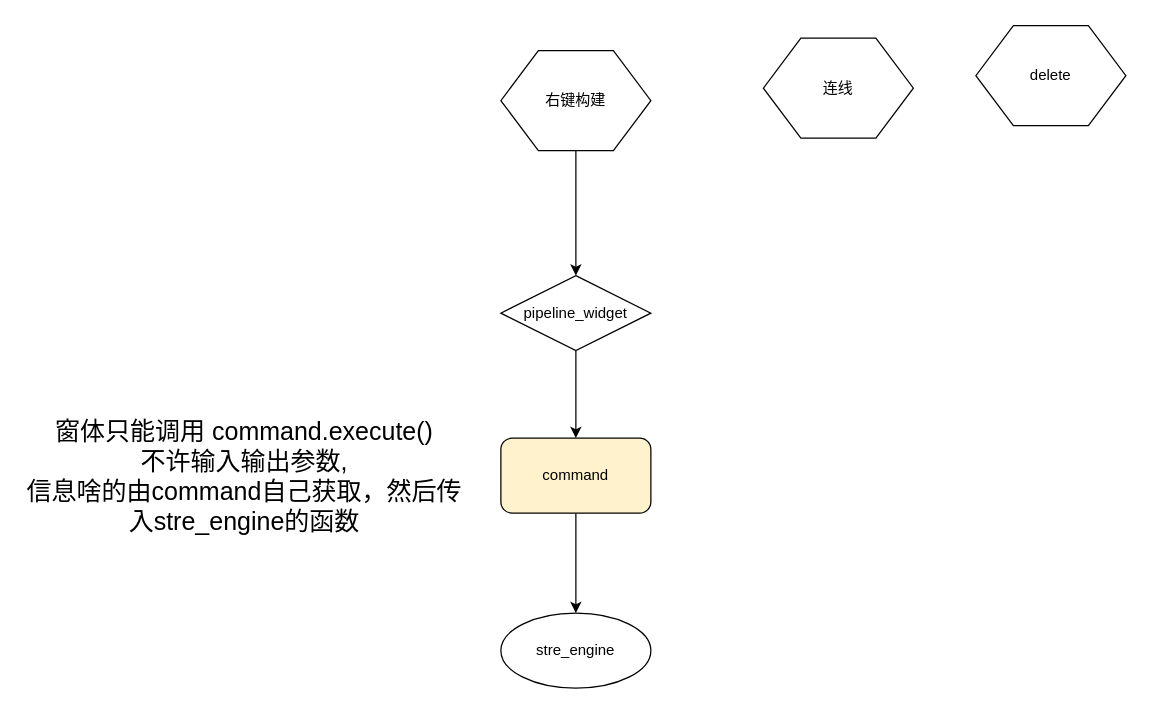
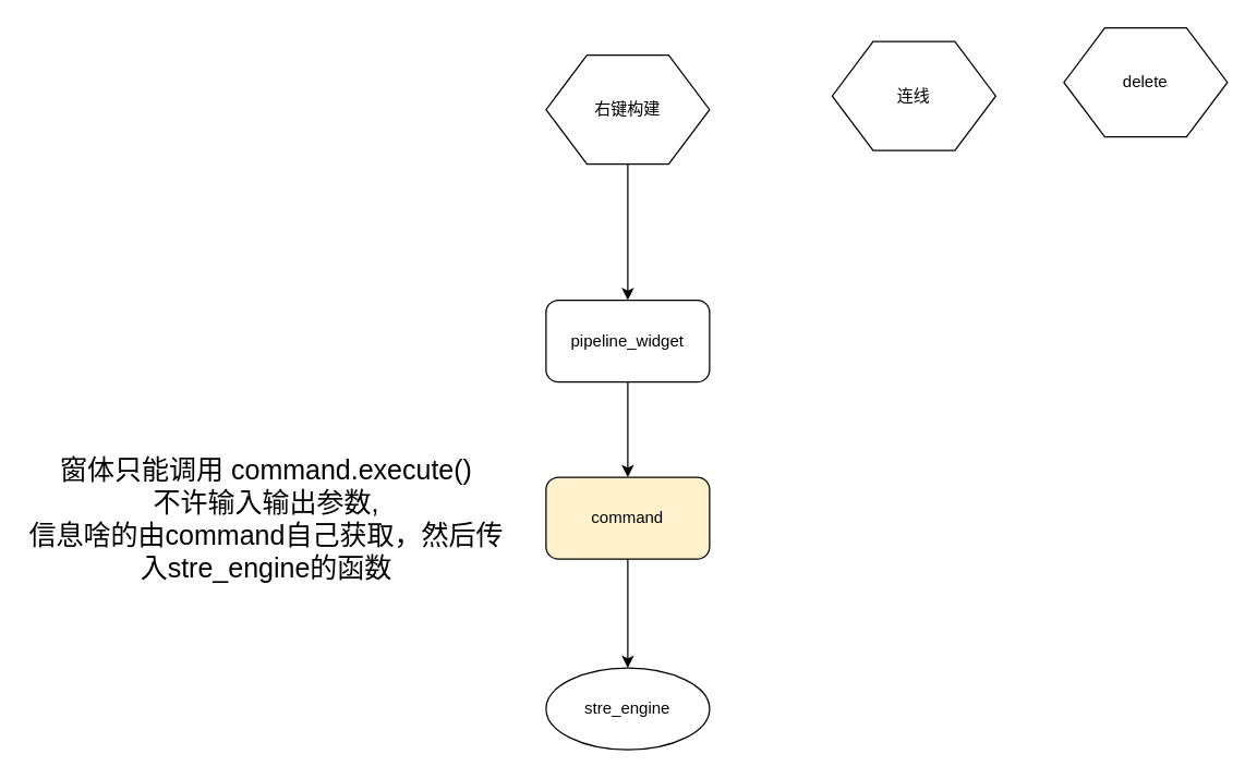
- <mxCell id="7" value="pipeline_widget" style="rhombus;whiteSpace=wrap;html=1;" vertex="1" parent="1"><mxGeometry x="400" y="220" width="120" height="60" as="geometry" /></mxCell>
+ <mxCell id="7" value="pipeline_widget" style="rounded=1;whiteSpace=wrap;html=1;" vertex="1" parent="1"><mxGeometry x="400" y="220" width="120" height="60" as="geometry" /></mxCell>
